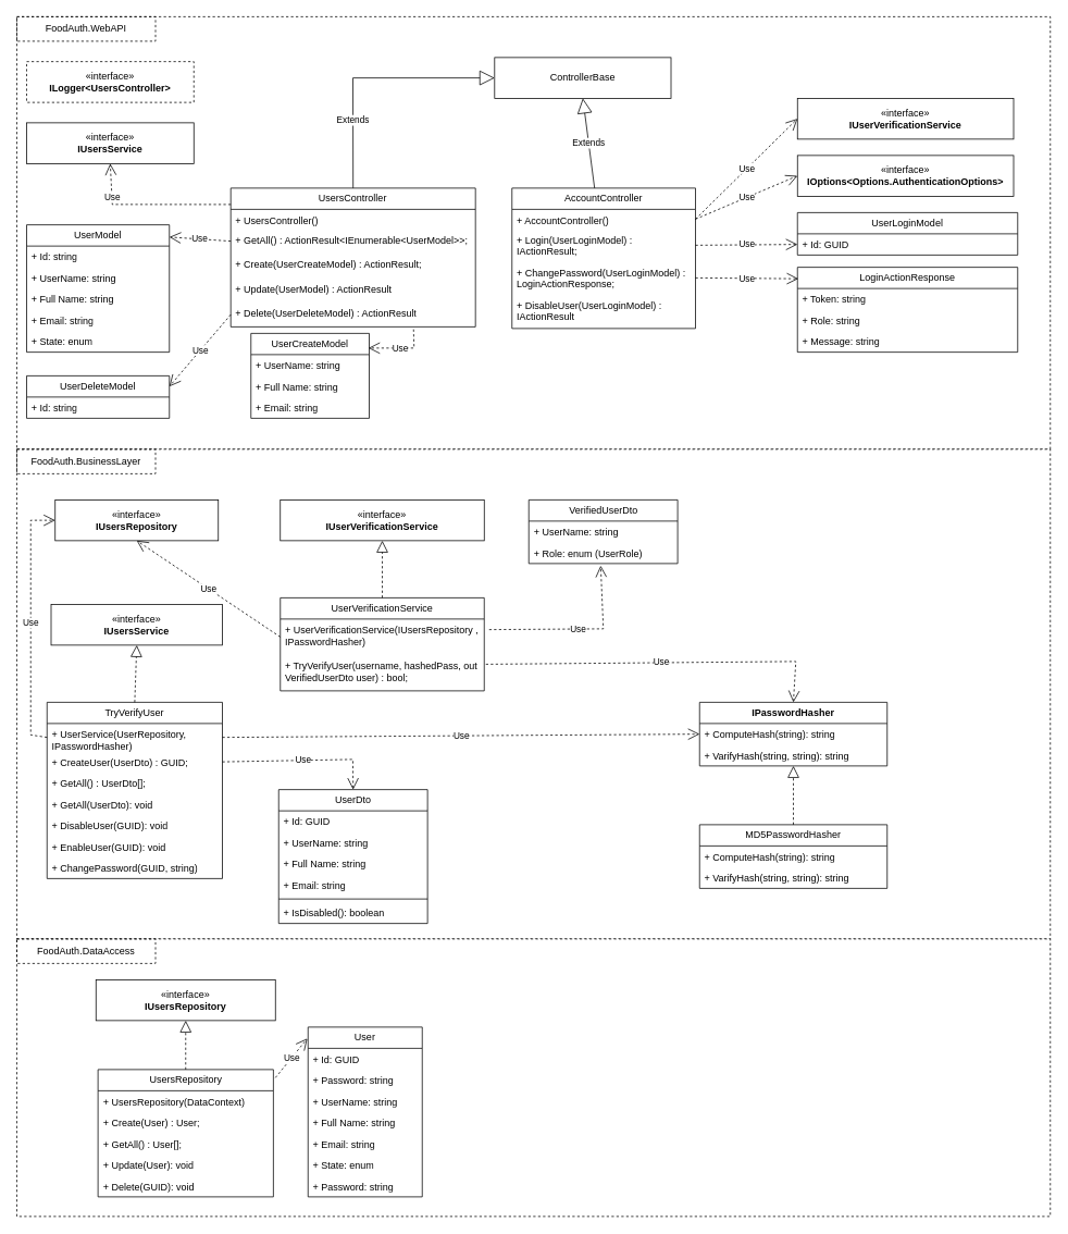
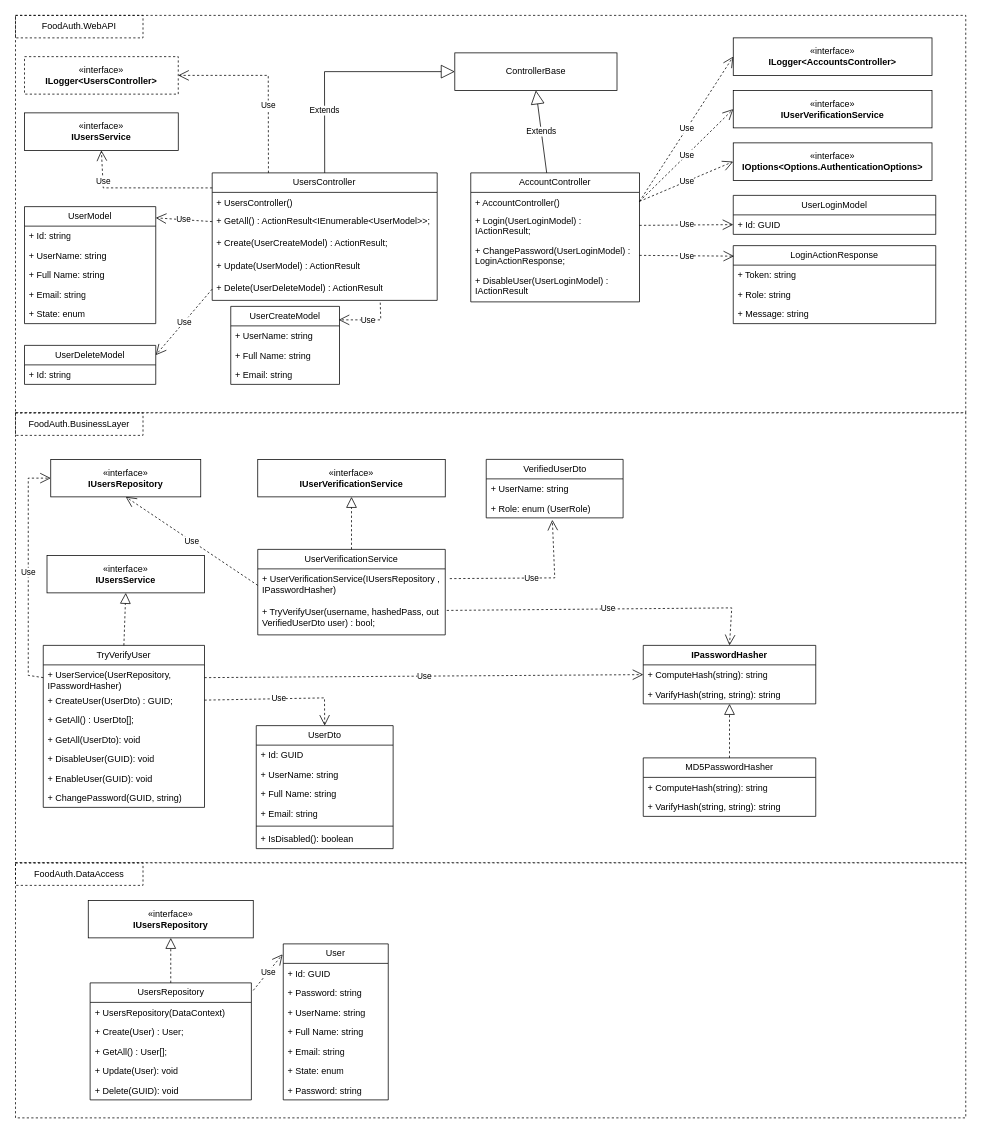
+ <mxCell id="70" value="«interface»&lt;br&gt;&lt;b&gt;ILogger&amp;lt;AccountsController&amp;gt;&lt;/b&gt;" style="html=1;whiteSpace=wrap;" parent="1" vertex="1"><mxGeometry x="977" y="50" width="265" height="50" as="geometry" /></mxCell>
+ <mxCell id="93" value="Use" style="endArrow=open;endSize=12;dashed=1;html=1;rounded=0;entryX=1;entryY=0.5;entryDx=0;entryDy=0;exitX=0.25;exitY=0;exitDx=0;exitDy=0;" parent="1" source="84" target="91" edge="1"><mxGeometry x="-0.28" width="160" relative="1" as="geometry"><mxPoint x="447" y="320" as="sourcePoint" /><mxPoint x="607" y="320" as="targetPoint" /><Array as="points"><mxPoint x="357" y="100" /></Array><mxPoint as="offset" /></mxGeometry></mxCell>
+ <mxCell id="73" value="Use" style="endArrow=open;endSize=12;dashed=1;html=1;rounded=0;entryX=0;entryY=0.5;entryDx=0;entryDy=0;exitX=1;exitY=0.5;exitDx=0;exitDy=0;" parent="1" source="44" target="70" edge="1"><mxGeometry width="160" relative="1" as="geometry"><mxPoint x="1007" y="440" as="sourcePoint" /><mxPoint x="1167" y="440" as="targetPoint" /></mxGeometry></mxCell>
